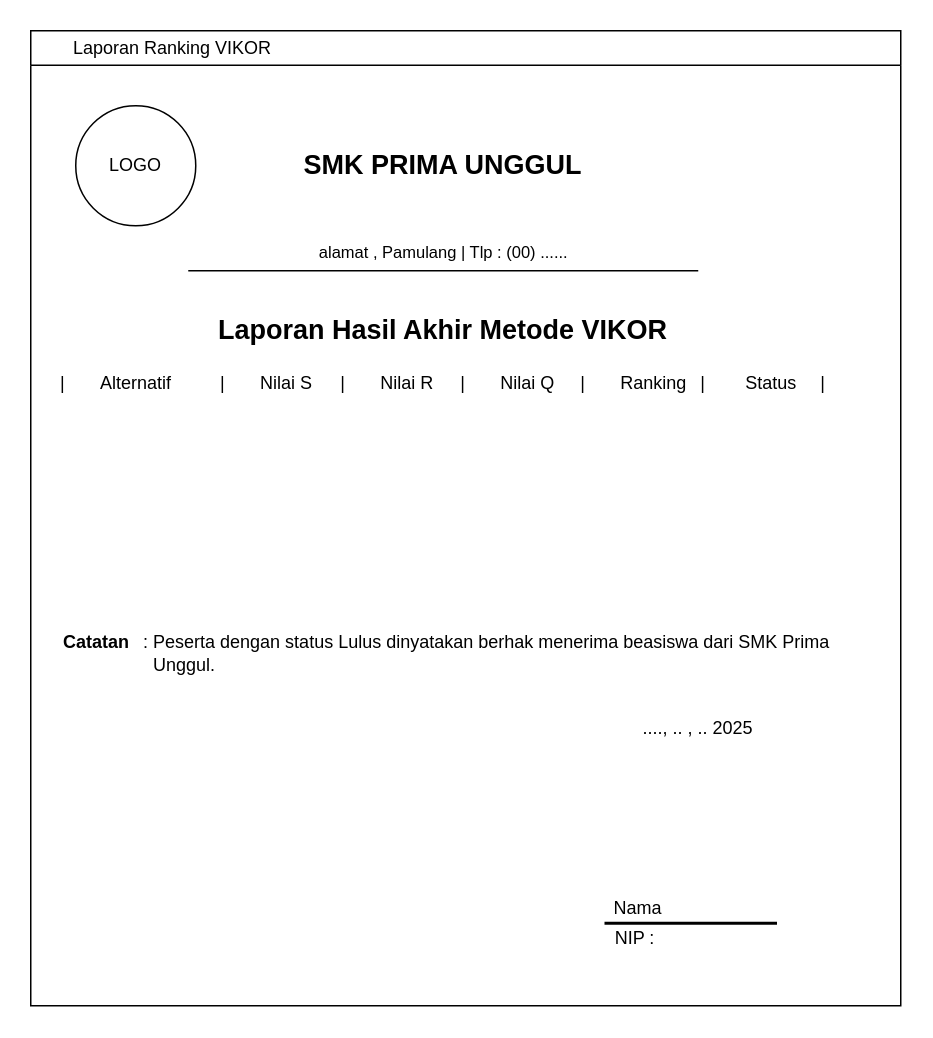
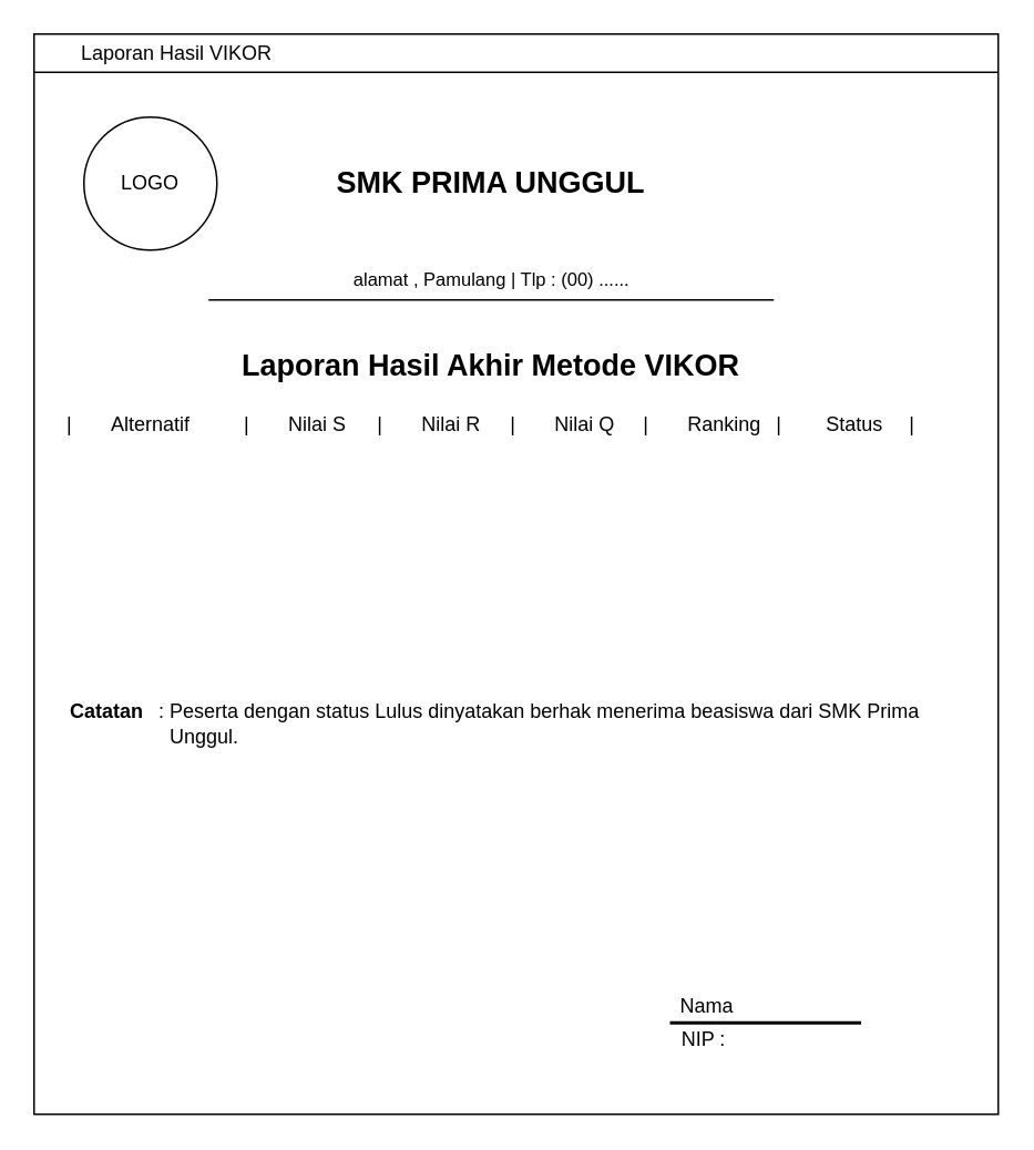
- <mxCell id="2" value="&lt;span style=&quot;white-space: pre;&quot;&gt;&#09;&lt;/span&gt;Laporan Ranking VIKOR" style="swimlane;whiteSpace=wrap;html=1;align=left;fontStyle=0" vertex="1" parent="1"><mxGeometry x="20" y="20" width="580" height="650" as="geometry" /></mxCell>
+ <mxCell id="2" value="&lt;span style=&quot;white-space: pre;&quot;&gt;&#09;&lt;/span&gt;Laporan Hasil VIKOR" style="swimlane;whiteSpace=wrap;html=1;align=left;fontStyle=0" vertex="1" parent="1"><mxGeometry x="20" y="20" width="580" height="650" as="geometry" /></mxCell>
- <mxCell id="8" value="...., .. , .. 2025" style="text;html=1;align=center;verticalAlign=middle;whiteSpace=wrap;rounded=0;fontStyle=0" vertex="1" parent="2"><mxGeometry x="380" y="450" width="130" height="30" as="geometry" /></mxCell>
